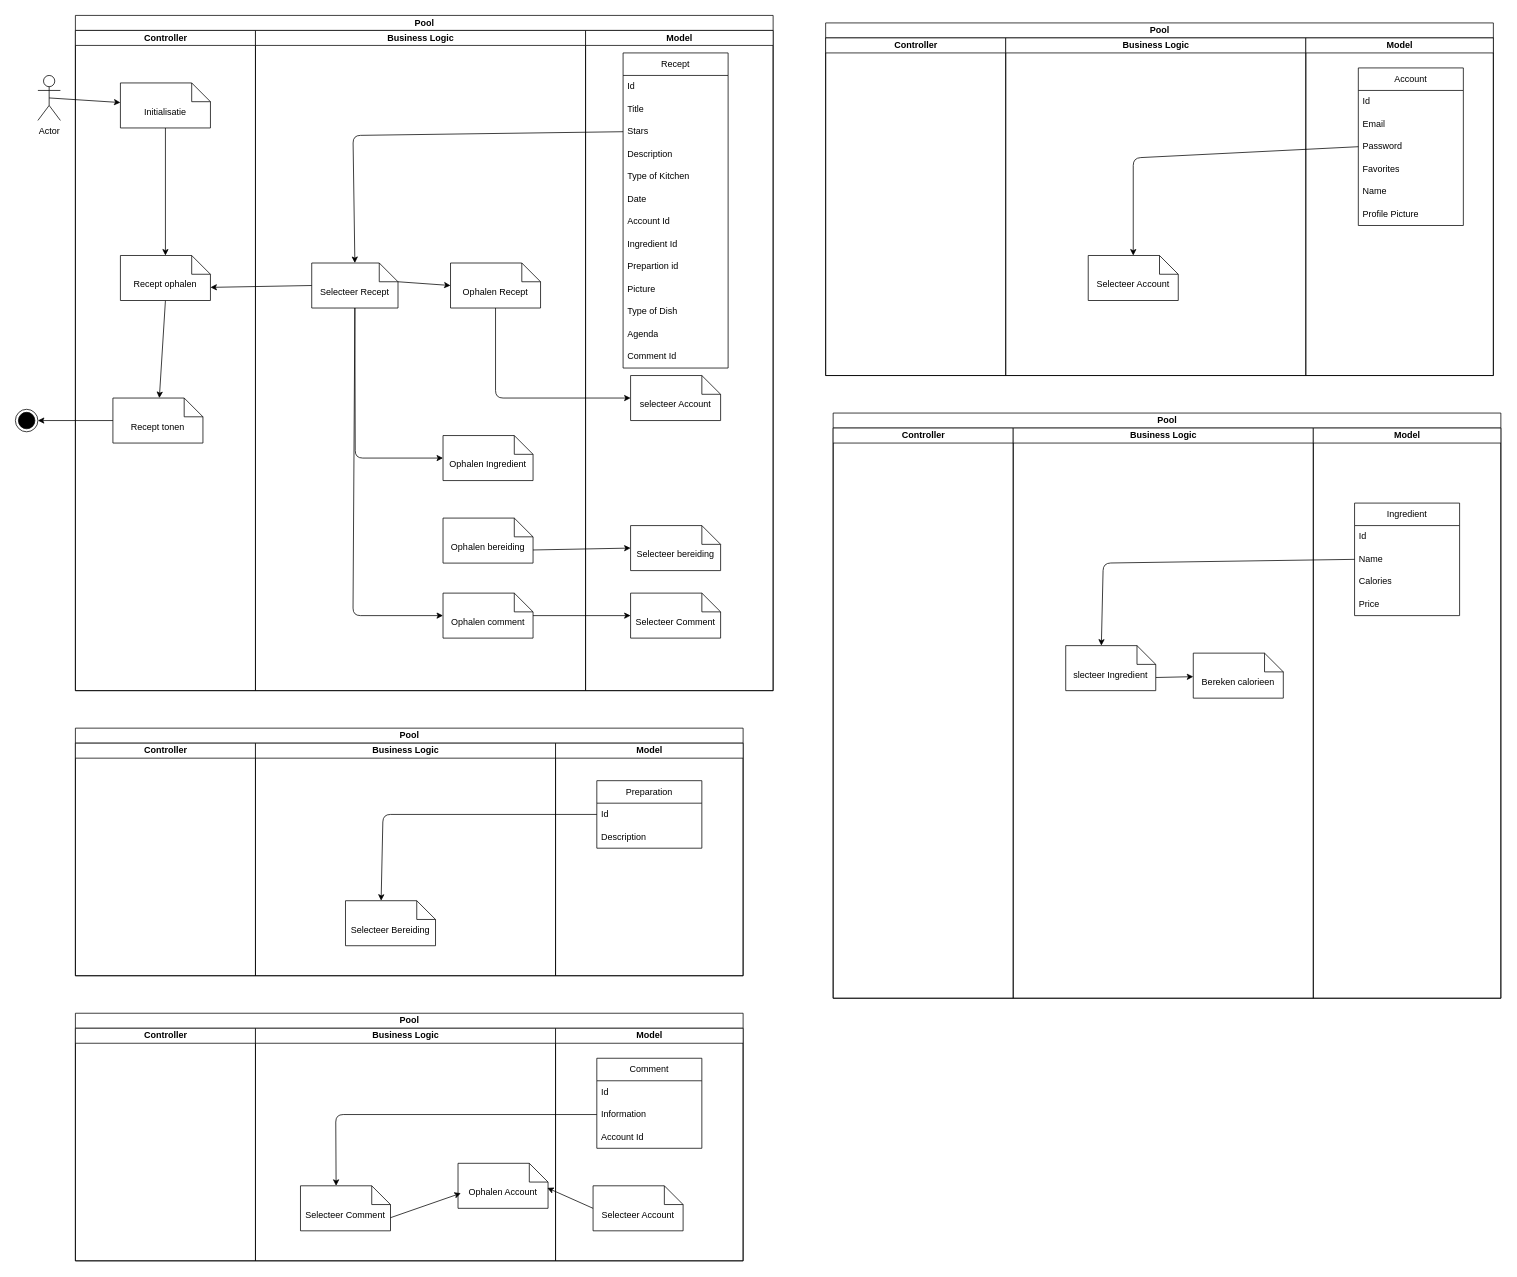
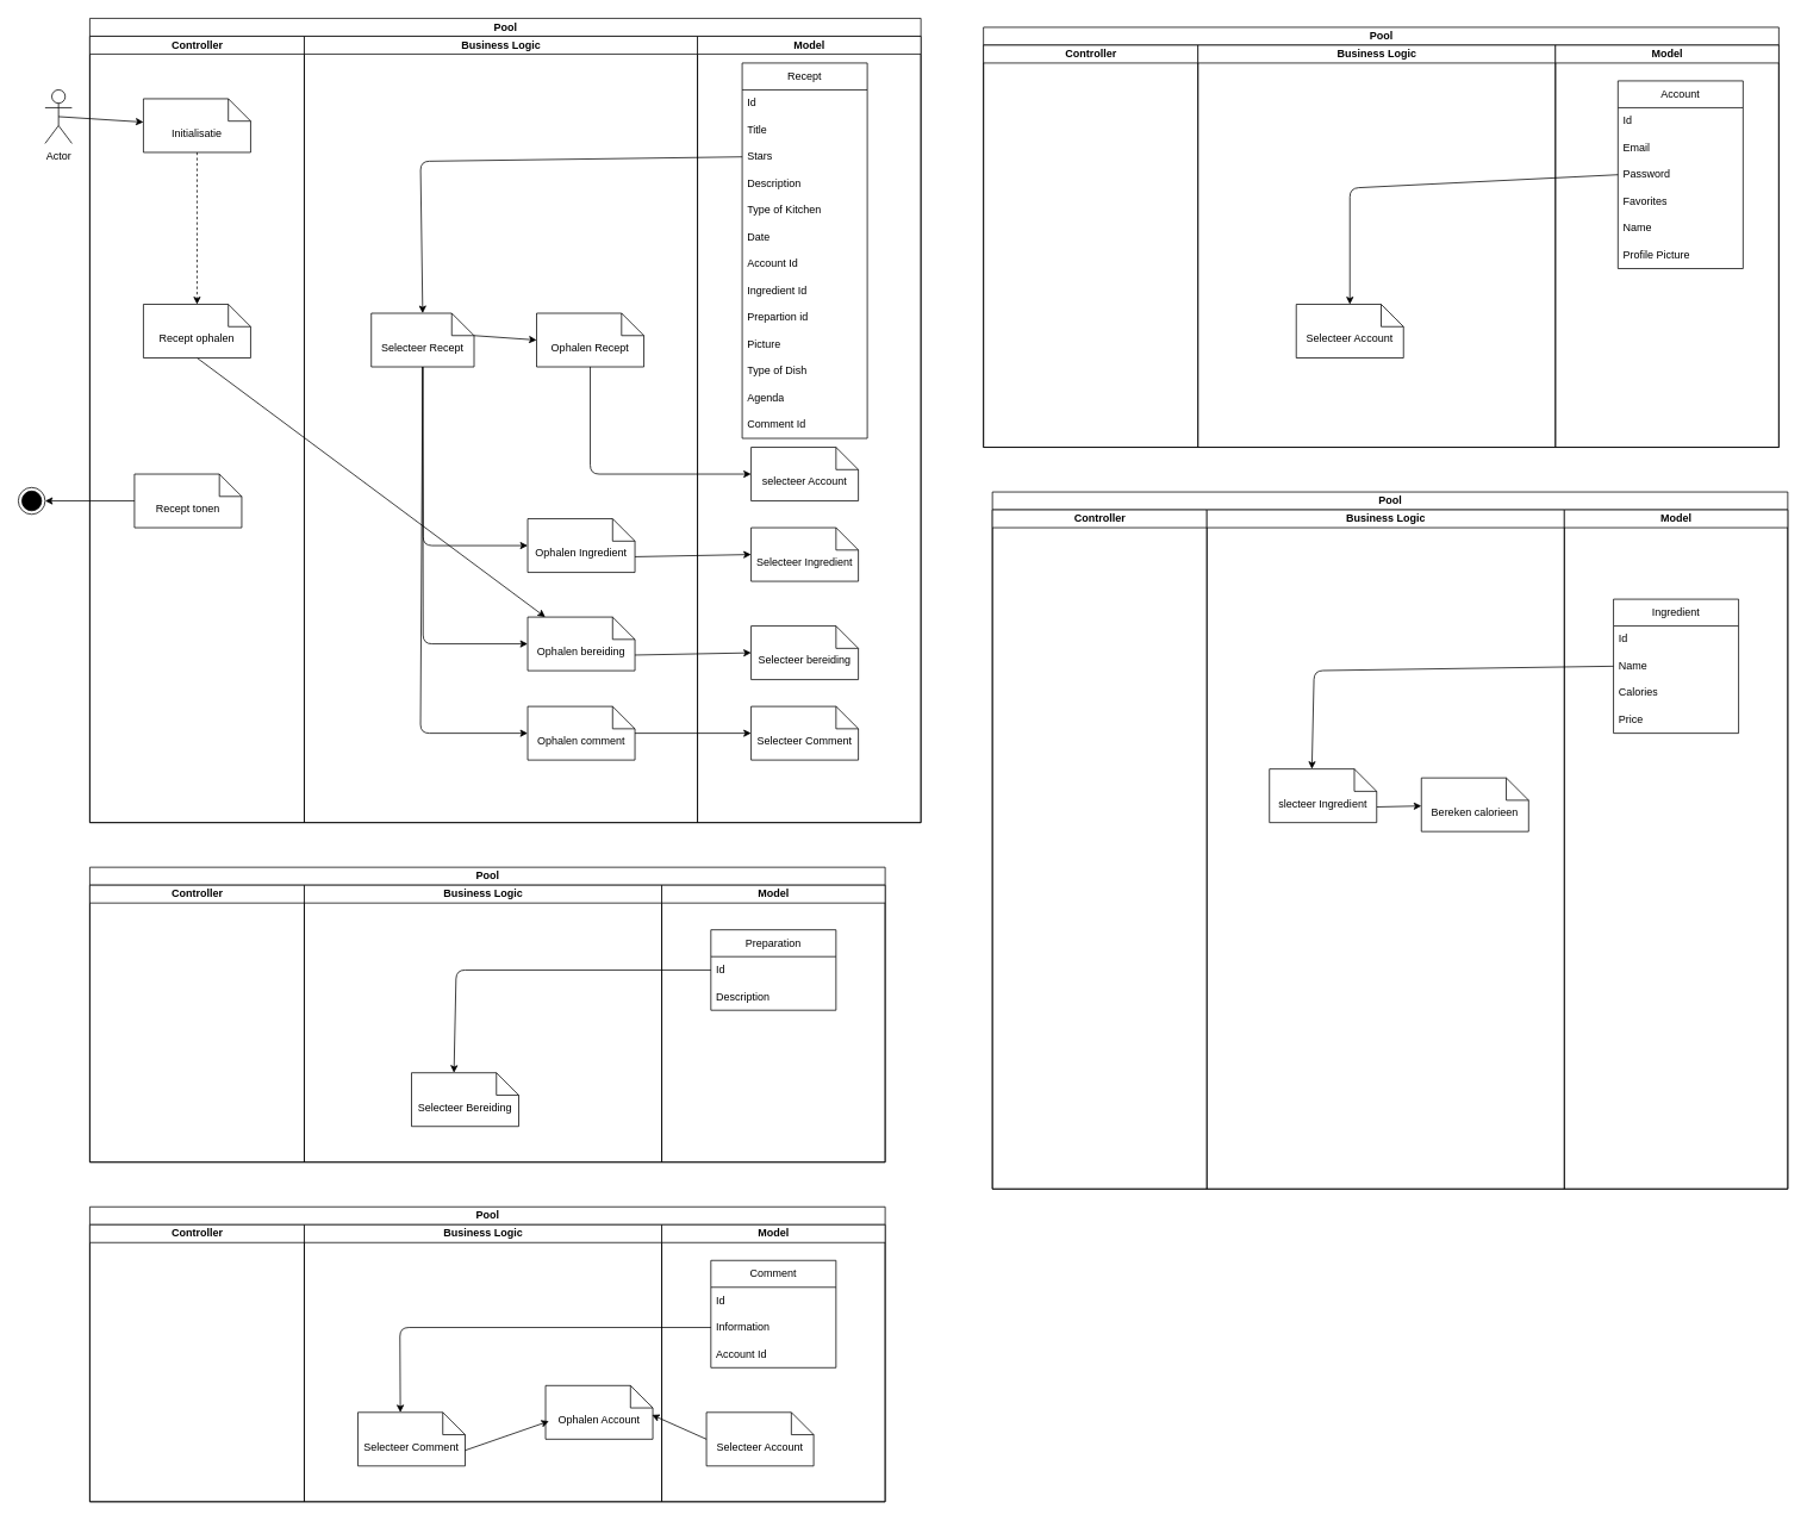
- <mxCell id="5" style="edgeStyle=none;html=1;exitX=0.5;exitY=1;exitDx=0;exitDy=0;exitPerimeter=0;" edge="1" parent="4" source="6" target="8"><mxGeometry relative="1" as="geometry" /></mxCell>
+ <mxCell id="5" style="edgeStyle=none;html=1;exitX=0.5;exitY=1;exitDx=0;exitDy=0;exitPerimeter=0;dashed=1;" edge="1" parent="4" source="6" target="8"><mxGeometry relative="1" as="geometry" /></mxCell>
- <mxCell id="20" style="edgeStyle=none;html=1;exitX=0;exitY=0.5;exitDx=0;exitDy=0;exitPerimeter=0;entryX=0;entryY=0;entryDx=120;entryDy=42.5;entryPerimeter=0;" edge="1" parent="3" source="11" target="8"><mxGeometry relative="1" as="geometry" /></mxCell>
- <mxCell id="7" style="edgeStyle=none;html=1;exitX=0.5;exitY=1;exitDx=0;exitDy=0;exitPerimeter=0;" edge="1" parent="4" source="8" target="9"><mxGeometry relative="1" as="geometry" /></mxCell>
+ <mxCell id="7" style="edgeStyle=none;html=1;exitX=0.5;exitY=1;exitDx=0;exitDy=0;exitPerimeter=0;" edge="1" parent="4" source="8" target="16"><mxGeometry relative="1" as="geometry" /></mxCell>
+ <mxCell id="41" value="Selecteer Ingredient" style="shape=note2;boundedLbl=1;whiteSpace=wrap;html=1;size=25;verticalAlign=top;align=center;" vertex="1" parent="25"><mxGeometry x="60" y="550" width="120" height="60" as="geometry" /></mxCell>
+ <mxCell id="23" style="edgeStyle=none;html=1;exitX=0;exitY=0;exitDx=120;exitDy=42.5;exitPerimeter=0;entryX=0;entryY=0.5;entryDx=0;entryDy=0;entryPerimeter=0;" edge="1" parent="3" source="14" target="41"><mxGeometry relative="1" as="geometry" /></mxCell>
+ <mxCell id="17" style="edgeStyle=none;html=1;exitX=0.5;exitY=1;exitDx=0;exitDy=0;exitPerimeter=0;entryX=0;entryY=0.5;entryDx=0;entryDy=0;entryPerimeter=0;" edge="1" parent="10" source="11" target="16"><mxGeometry relative="1" as="geometry"><Array as="points"><mxPoint x="133" y="680" /></Array></mxGeometry></mxCell>
